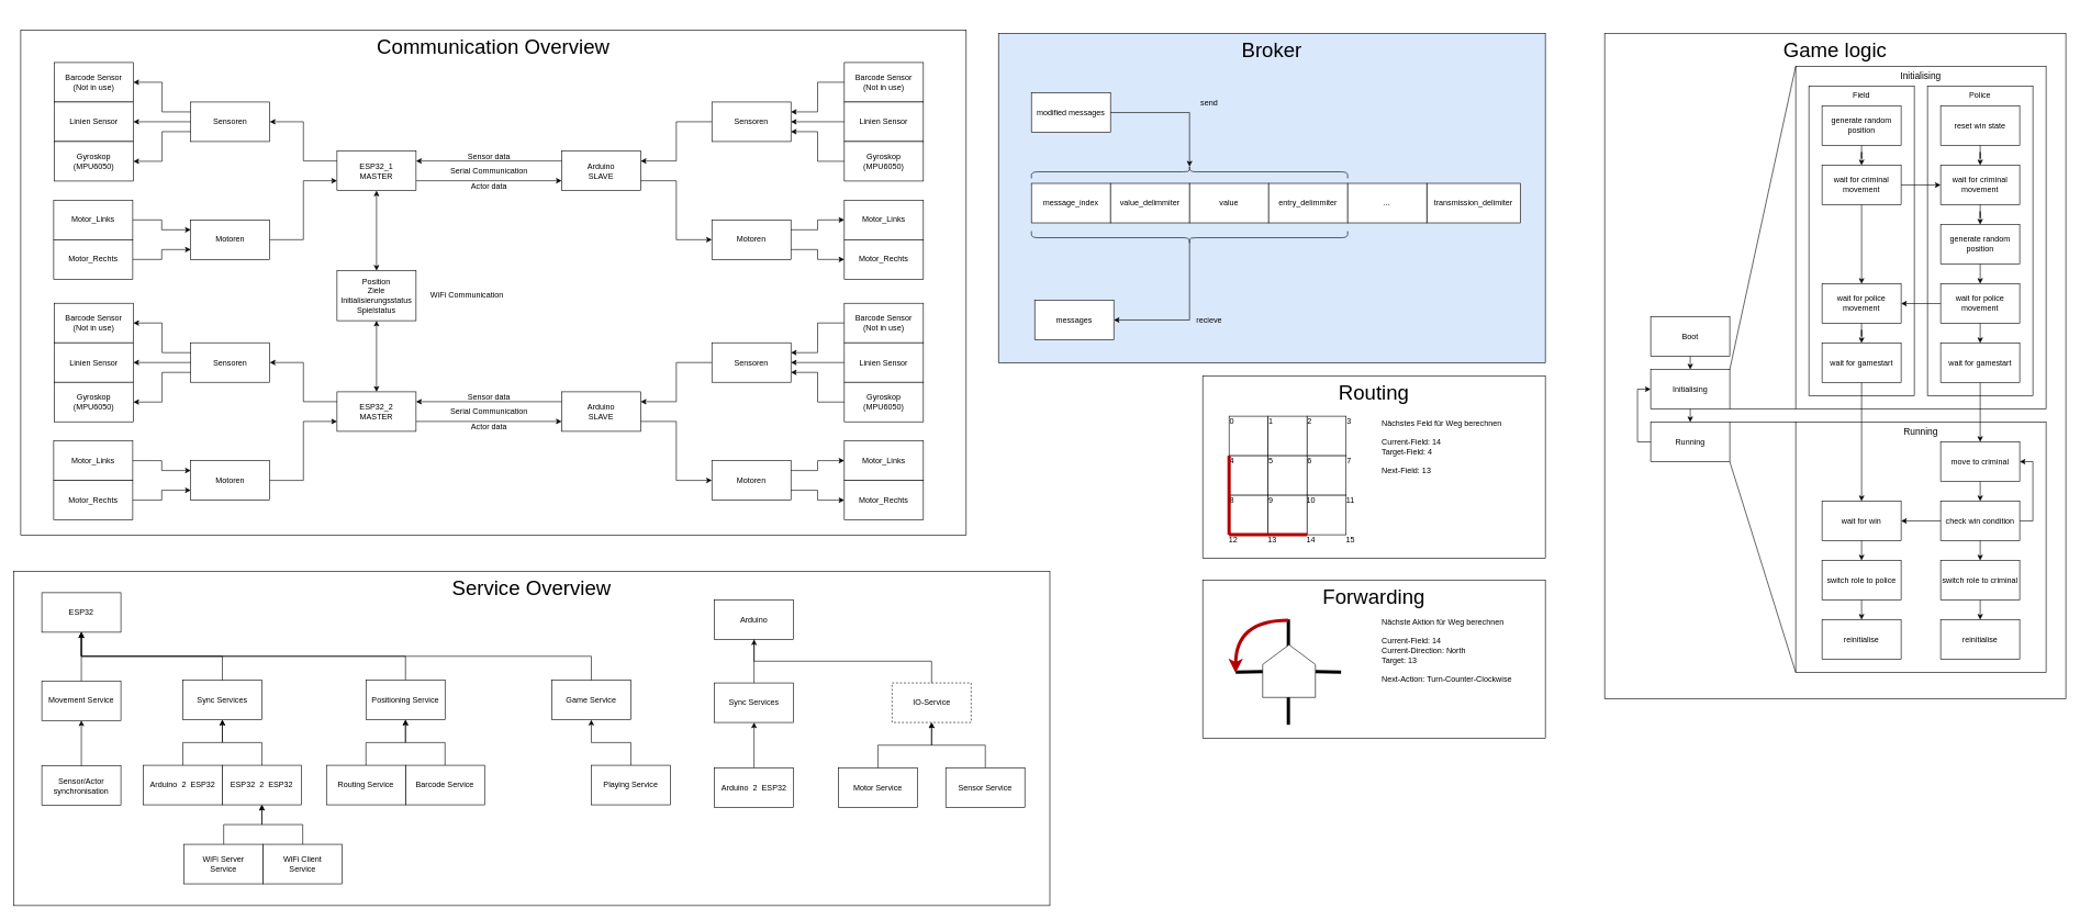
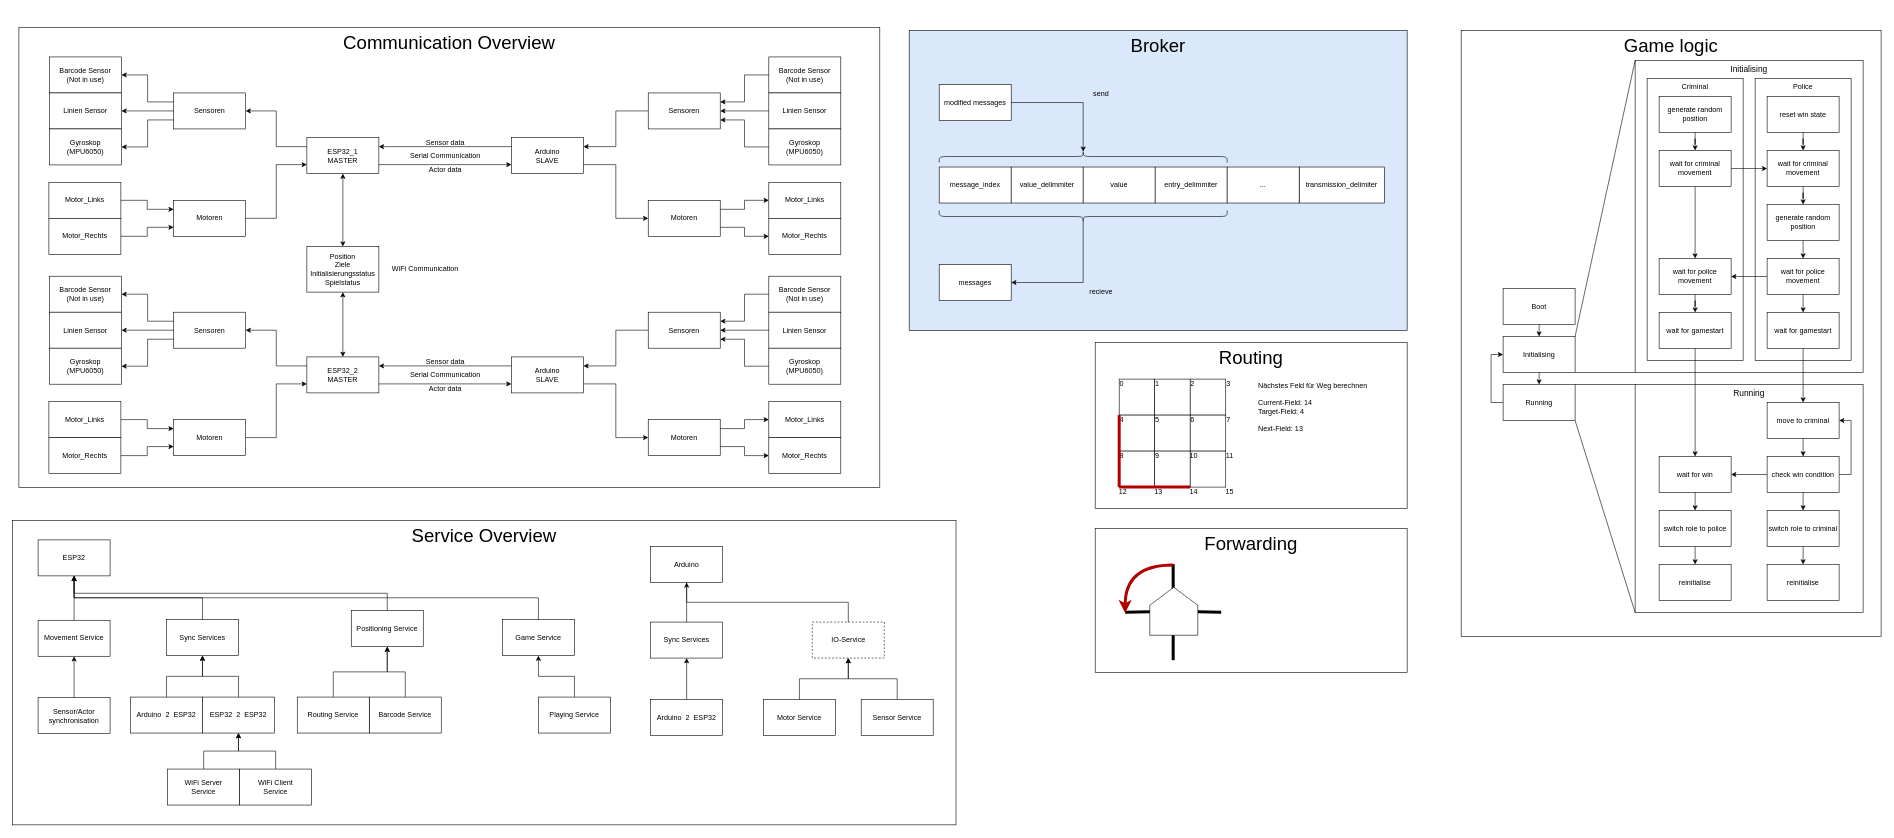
- <mxCell id="223" value="Field" style="rounded=0;whiteSpace=wrap;html=1;fontSize=12;verticalAlign=top;" vertex="1" parent="220"><mxGeometry x="20" y="30" width="160" height="470" as="geometry" /></mxCell>
+ <mxCell id="223" value="Criminal" style="rounded=0;whiteSpace=wrap;html=1;fontSize=12;verticalAlign=top;" vertex="1" parent="220"><mxGeometry x="20" y="30" width="160" height="470" as="geometry" /></mxCell>
- <mxCell id="149" value="messages" style="rounded=0;whiteSpace=wrap;html=1;fontSize=12;" vertex="1" parent="138"><mxGeometry x="55" y="405" width="120" height="60" as="geometry" /></mxCell>
+ <mxCell id="149" value="messages" style="rounded=0;whiteSpace=wrap;html=1;fontSize=12;" vertex="1" parent="138"><mxGeometry x="50" y="390" width="120" height="60" as="geometry" /></mxCell>
- <mxCell id="187" value="&lt;span style=&quot;text-align: center;&quot;&gt;Nächste Aktion für Weg berechnen&lt;/span&gt;&lt;br&gt;&lt;br&gt;Current-Field: 14&lt;br&gt;Current-Direction: North&lt;br&gt;Target: 13&lt;br&gt;&lt;br&gt;Next-Action: Turn-Counter-Clockwise" style="text;html=1;strokeColor=none;fillColor=none;align=left;verticalAlign=middle;whiteSpace=wrap;rounded=0;container=0;" vertex="1" parent="185"><mxGeometry x="270" y="59.5" width="210" height="94" as="geometry" /></mxCell>
- <mxCell id="25" value="Positioning Service" style="rounded=0;whiteSpace=wrap;html=1;fontSize=12;" parent="2" vertex="1"><mxGeometry x="535" y="165" width="120" height="60" as="geometry" /></mxCell>
+ <mxCell id="25" value="Positioning Service" style="rounded=0;whiteSpace=wrap;html=1;fontSize=12;" parent="2" vertex="1"><mxGeometry x="565" y="150" width="120" height="60" as="geometry" /></mxCell>
